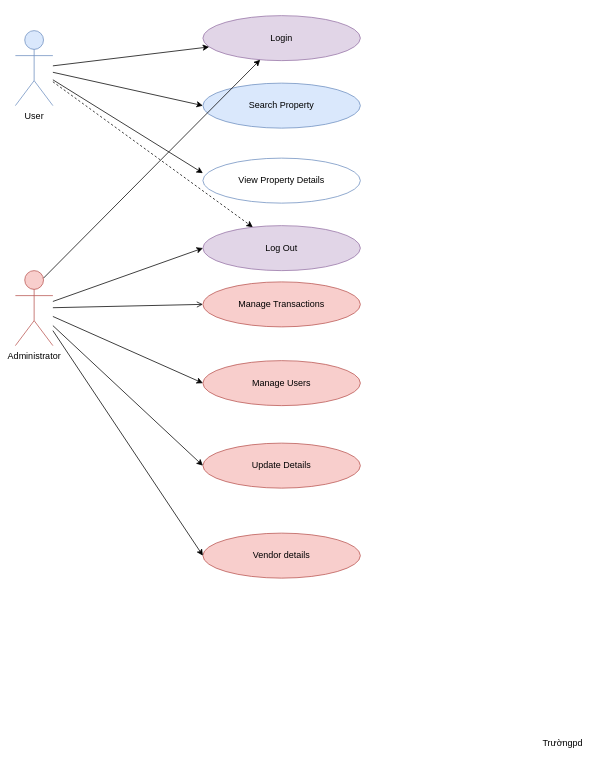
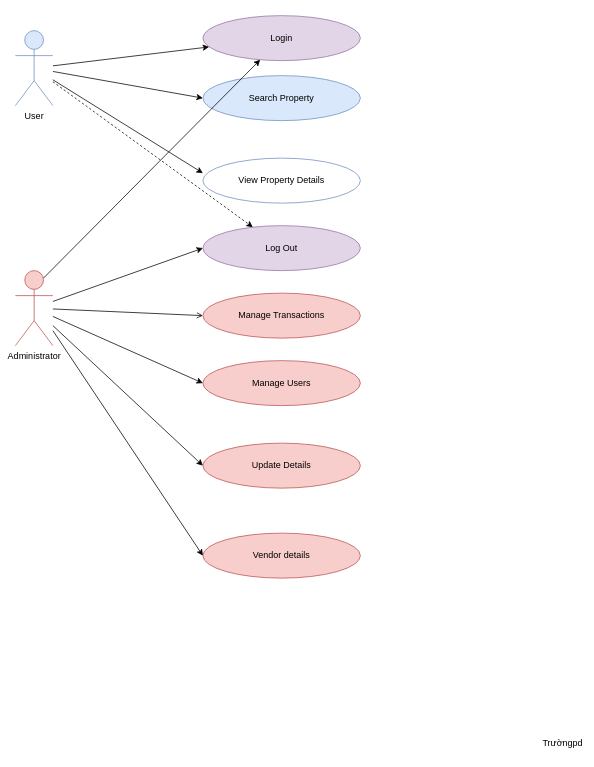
- <mxCell id="5" value="Search Property" style="ellipse;whiteSpace=wrap;html=1;fillColor=#dae8fc;strokeColor=#6c8ebf;" parent="1" vertex="1"><mxGeometry x="270" y="110" width="210" height="60" as="geometry" /></mxCell>
+ <mxCell id="5" value="Search Property" style="ellipse;whiteSpace=wrap;html=1;fillColor=#dae8fc;strokeColor=#6c8ebf;" parent="1" vertex="1"><mxGeometry x="270" y="100" width="210" height="60" as="geometry" /></mxCell>
- <mxCell id="8" value="Manage Transactions" style="ellipse;whiteSpace=wrap;html=1;fillColor=#f8cecc;strokeColor=#b85450;" parent="1" vertex="1"><mxGeometry x="270" y="375" width="210" height="60" as="geometry" /></mxCell>
+ <mxCell id="8" value="Manage Transactions" style="ellipse;whiteSpace=wrap;html=1;fillColor=#f8cecc;strokeColor=#b85450;" parent="1" vertex="1"><mxGeometry x="270" y="390" width="210" height="60" as="geometry" /></mxCell>
